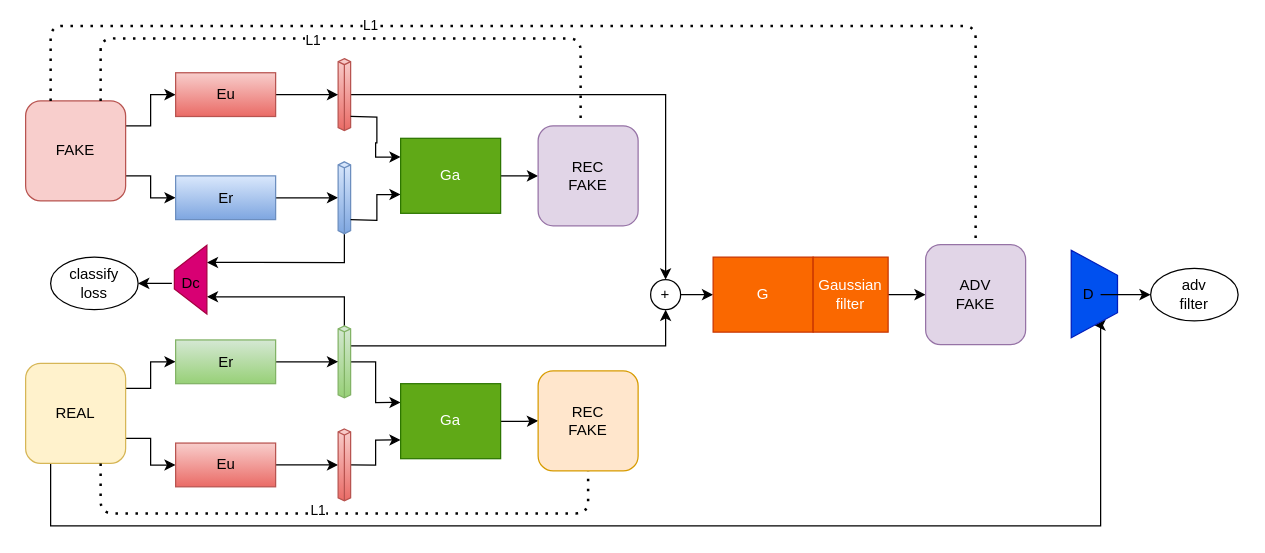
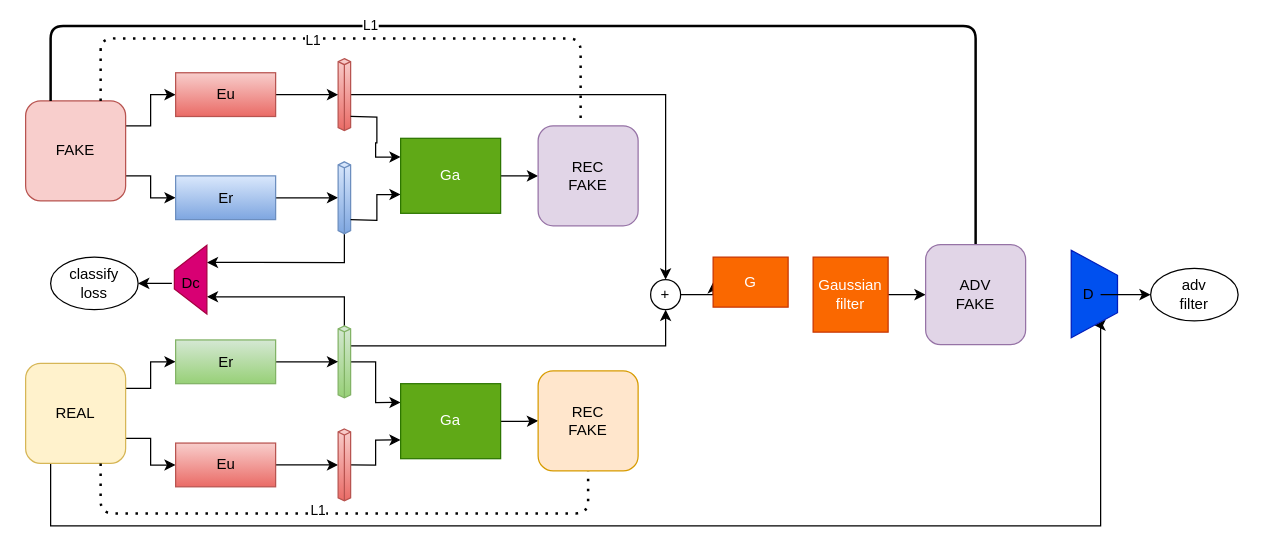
- <mxCell id="51" value="" style="endArrow=none;dashed=1;html=1;dashPattern=1 3;strokeWidth=2;entryX=0.5;entryY=0;entryDx=0;entryDy=0;exitX=0.25;exitY=0;exitDx=0;exitDy=0;" edge="1" parent="1" source="4" target="57"><mxGeometry width="50" height="50" relative="1" as="geometry"><mxPoint x="90" y="90" as="sourcePoint" /><mxPoint x="380" y="119.95" as="targetPoint" /><Array as="points"><mxPoint x="40" y="20" /><mxPoint x="780" y="20" /></Array></mxGeometry></mxCell>
+ <mxCell id="51" value="" style="endArrow=none;dashed=0;html=1;dashPattern=1 3;strokeWidth=2;entryX=0.5;entryY=0;entryDx=0;entryDy=0;exitX=0.25;exitY=0;exitDx=0;exitDy=0;" edge="1" parent="1" source="4" target="57"><mxGeometry width="50" height="50" relative="1" as="geometry"><mxPoint x="90" y="90" as="sourcePoint" /><mxPoint x="380" y="119.95" as="targetPoint" /><Array as="points"><mxPoint x="40" y="20" /><mxPoint x="780" y="20" /></Array></mxGeometry></mxCell>
- <mxCell id="35" value="G" style="rounded=0;whiteSpace=wrap;html=1;fillColor=#fa6800;strokeColor=#C73500;fontColor=#ffffff;" vertex="1" parent="1"><mxGeometry x="570" y="205" width="80" height="60" as="geometry" /></mxCell>
+ <mxCell id="35" value="G" style="rounded=0;whiteSpace=wrap;html=1;fillColor=#fa6800;strokeColor=#C73500;fontColor=#ffffff;" vertex="1" parent="1"><mxGeometry x="570" y="205" width="60" height="40" as="geometry" /></mxCell>
